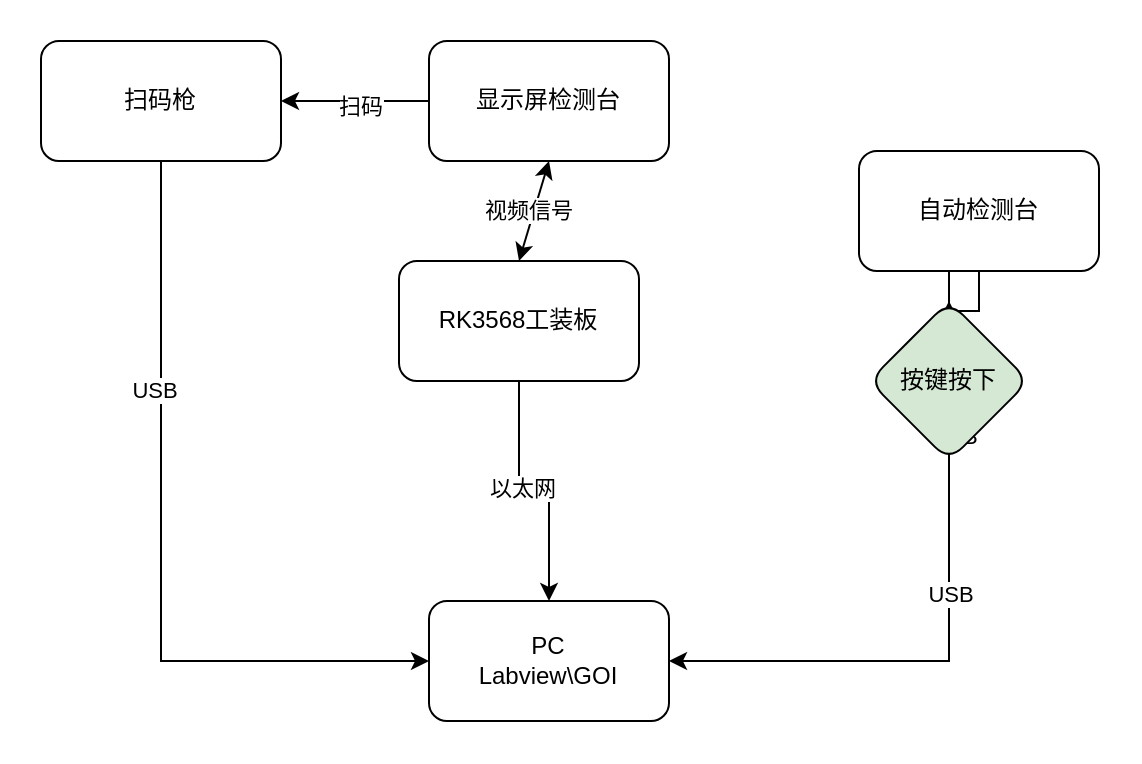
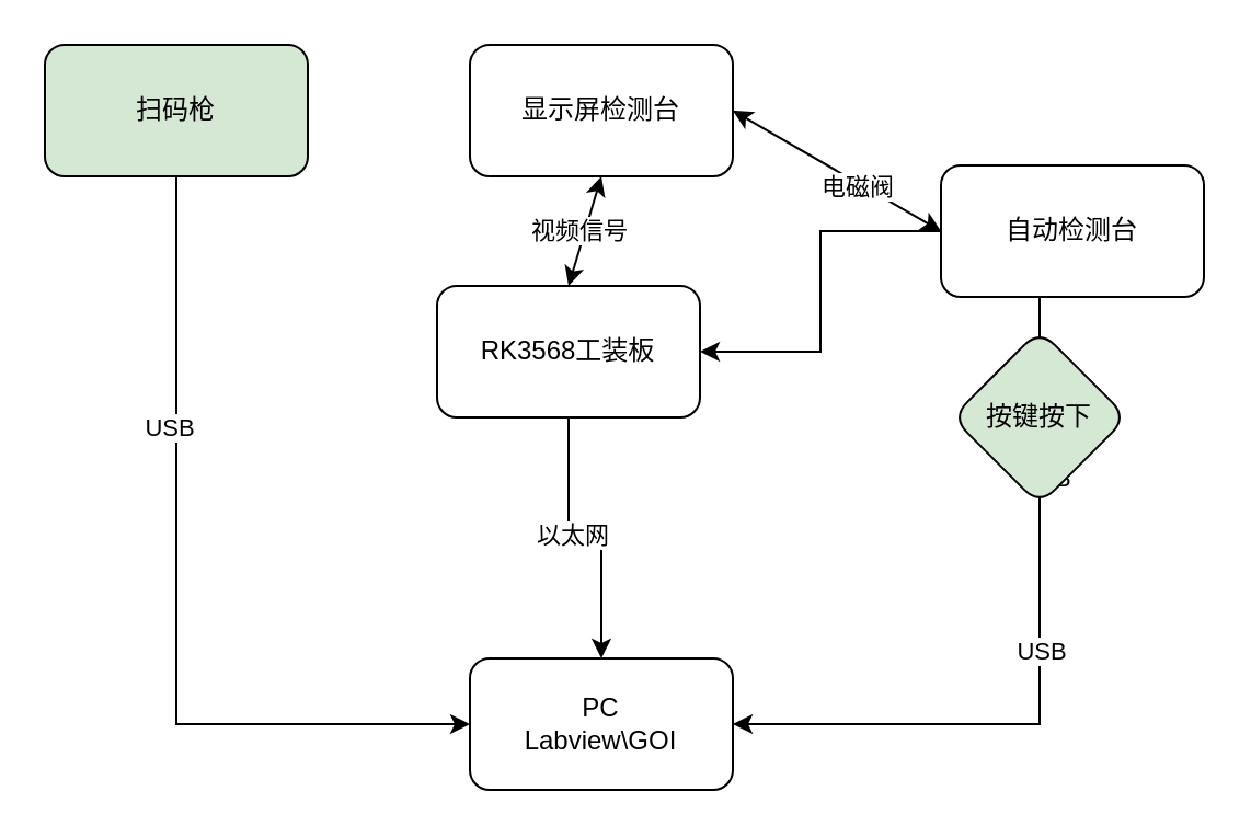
- <mxCell id="19" value="扫码枪" style="rounded=1;whiteSpace=wrap;html=1;" vertex="1" parent="1"><mxGeometry x="20" y="20" width="120" height="60" as="geometry" /></mxCell>
+ <mxCell id="19" value="扫码枪" style="rounded=1;whiteSpace=wrap;html=1;fillColor=#d5e8d4;" vertex="1" parent="1"><mxGeometry x="20" y="20" width="120" height="60" as="geometry" /></mxCell>
- <mxCell id="20" value="" style="endArrow=classic;html=1;rounded=0;entryX=1;entryY=0.5;entryDx=0;entryDy=0;exitX=0;exitY=0.5;exitDx=0;exitDy=0;" edge="1" parent="1" source="2" target="19"><mxGeometry width="50" height="50" relative="1" as="geometry"><mxPoint x="320" y="200" as="sourcePoint" /><mxPoint x="370" y="150" as="targetPoint" /></mxGeometry></mxCell>
- <mxCell id="21" value="扫码" style="edgeLabel;html=1;align=center;verticalAlign=middle;resizable=0;points=[];" vertex="1" connectable="0" parent="20"><mxGeometry x="-0.049" y="2" relative="1" as="geometry"><mxPoint as="offset" /></mxGeometry></mxCell>
+ <mxCell id="12" value="" style="endArrow=classic;startArrow=classic;html=1;rounded=0;entryX=0;entryY=0.5;entryDx=0;entryDy=0;exitX=1;exitY=0.5;exitDx=0;exitDy=0;" edge="1" parent="1" source="2" target="10"><mxGeometry width="50" height="50" relative="1" as="geometry"><mxPoint x="354" y="0" as="sourcePoint" /><mxPoint x="404" y="-50" as="targetPoint" /></mxGeometry></mxCell>
+ <mxCell id="13" value="电磁阀" style="edgeLabel;html=1;align=center;verticalAlign=middle;resizable=0;points=[];" vertex="1" connectable="0" parent="12"><mxGeometry x="0.195" y="-2" relative="1" as="geometry"><mxPoint as="offset" /></mxGeometry></mxCell>
- <mxCell id="9" value="" style="edgeStyle=orthogonalEdgeStyle;rounded=0;orthogonalLoop=1;jettySize=auto;html=1;" edge="1" parent="1" source="10" target="16"><mxGeometry relative="1" as="geometry" /></mxCell>
+ <mxCell id="9" value="" style="edgeStyle=orthogonalEdgeStyle;rounded=0;orthogonalLoop=1;jettySize=auto;html=1;" edge="1" parent="1" source="10" target="5"><mxGeometry relative="1" as="geometry" /></mxCell>
